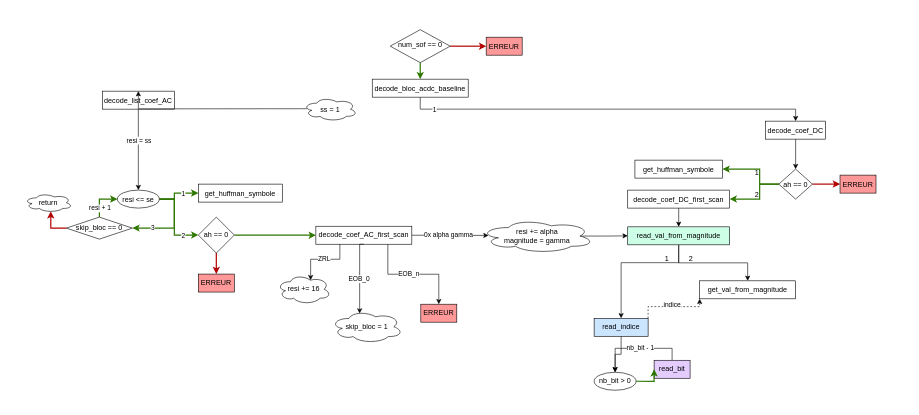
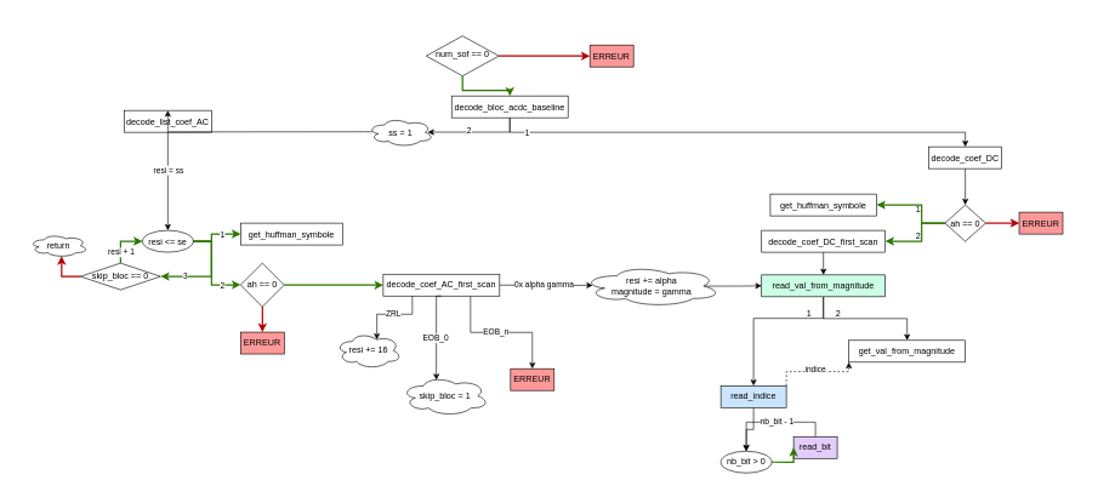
- <mxCell id="62" value="num_sof == 0" style="rhombus;whiteSpace=wrap;html=1;spacingBottom=3;" vertex="1" parent="3"><mxGeometry x="650" y="49" width="100" height="55" as="geometry" /></mxCell>
+ <mxCell id="62" value="num_sof == 0" style="rhombus;whiteSpace=wrap;html=1;spacingBottom=3;" vertex="1" parent="3"><mxGeometry x="585" y="49" width="100" height="55" as="geometry" /></mxCell>
+ <mxCell id="73" value="" style="edgeStyle=orthogonalEdgeStyle;rounded=0;orthogonalLoop=1;jettySize=auto;html=1;exitX=0.5;exitY=1;exitDx=0;exitDy=0;entryX=0.913;entryY=0.495;entryDx=0;entryDy=0;entryPerimeter=0;" edge="1" parent="3" source="59" target="75"><mxGeometry relative="1" as="geometry"><Array as="points"><mxPoint x="700" y="181" /></Array><mxPoint x="700" y="161.5" as="sourcePoint" /><mxPoint x="600" y="170" as="targetPoint" /></mxGeometry></mxCell>
+ <mxCell id="74" value="2" style="edgeLabel;html=1;align=center;verticalAlign=middle;resizable=0;points=[];" connectable="0" vertex="1" parent="73"><mxGeometry x="-0.751" relative="1" as="geometry"><mxPoint x="-57" as="offset" /></mxGeometry></mxCell>
